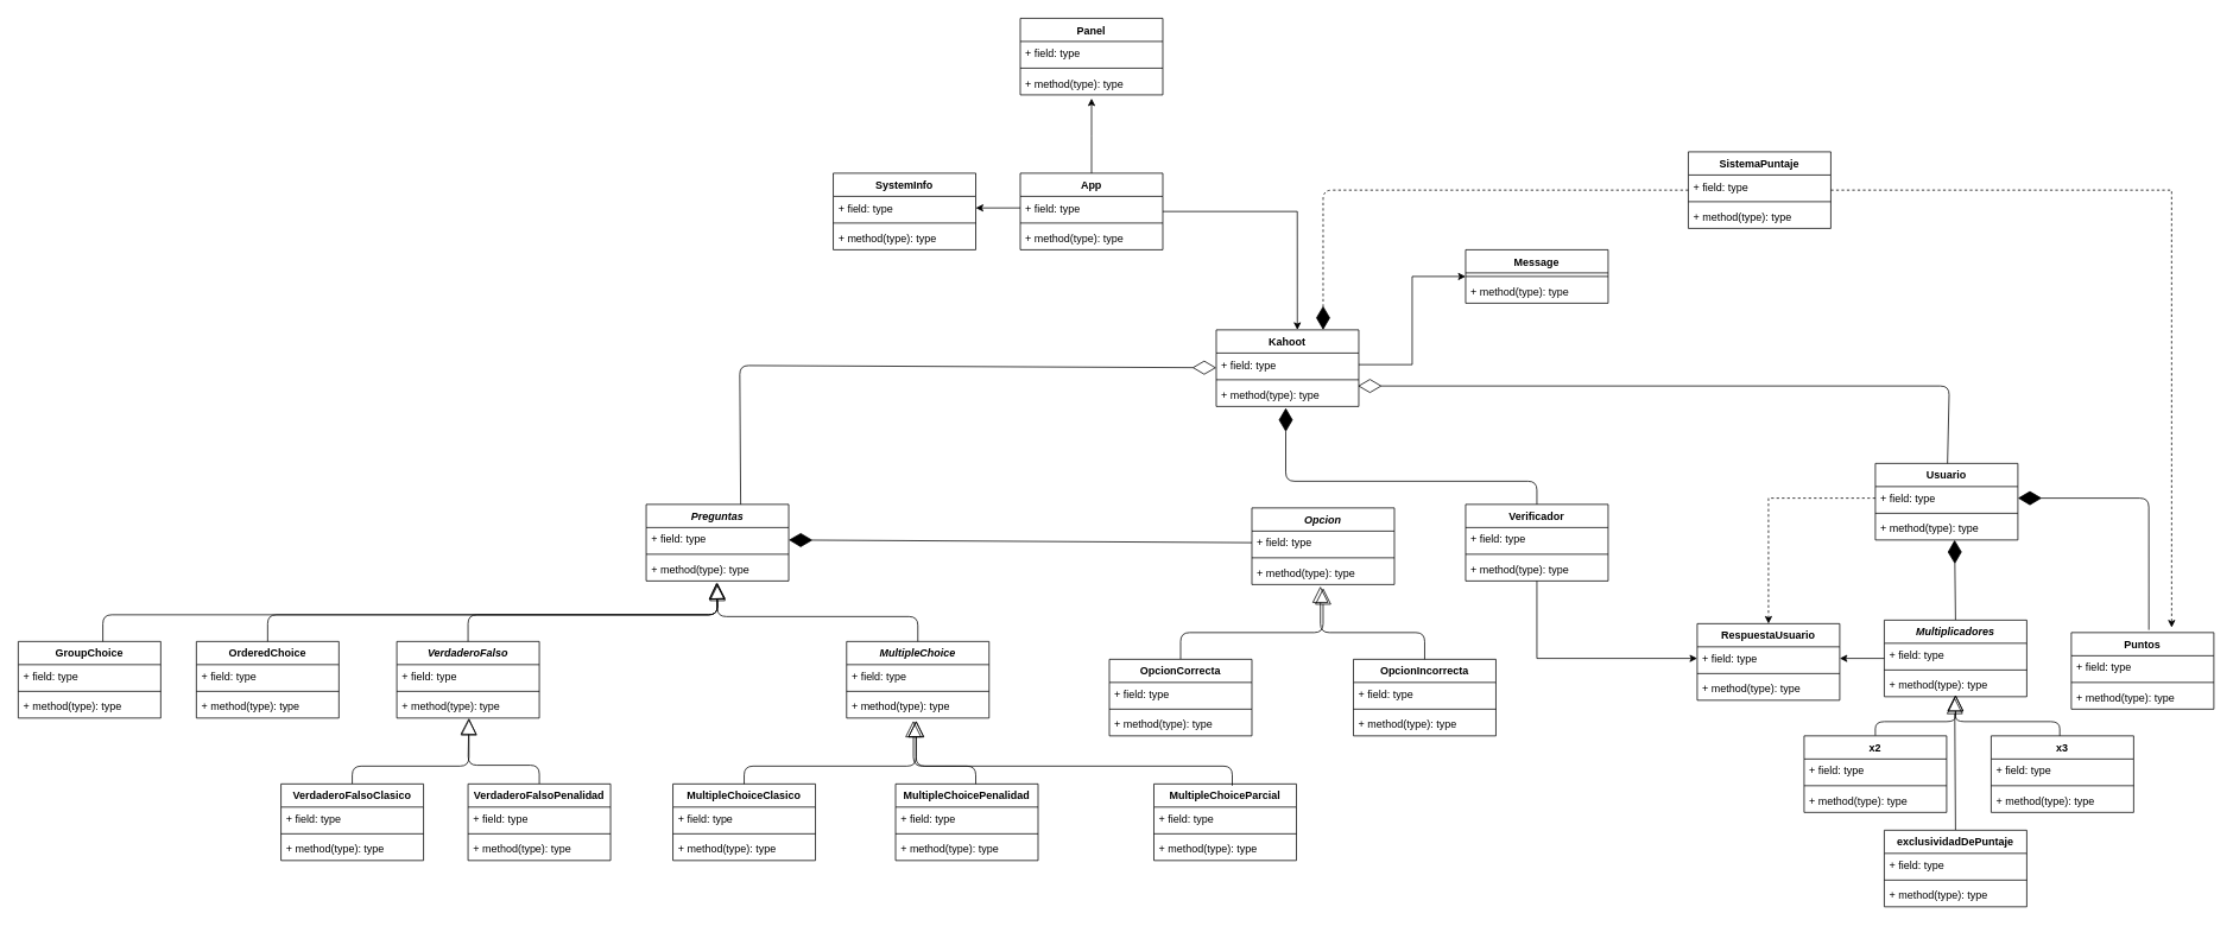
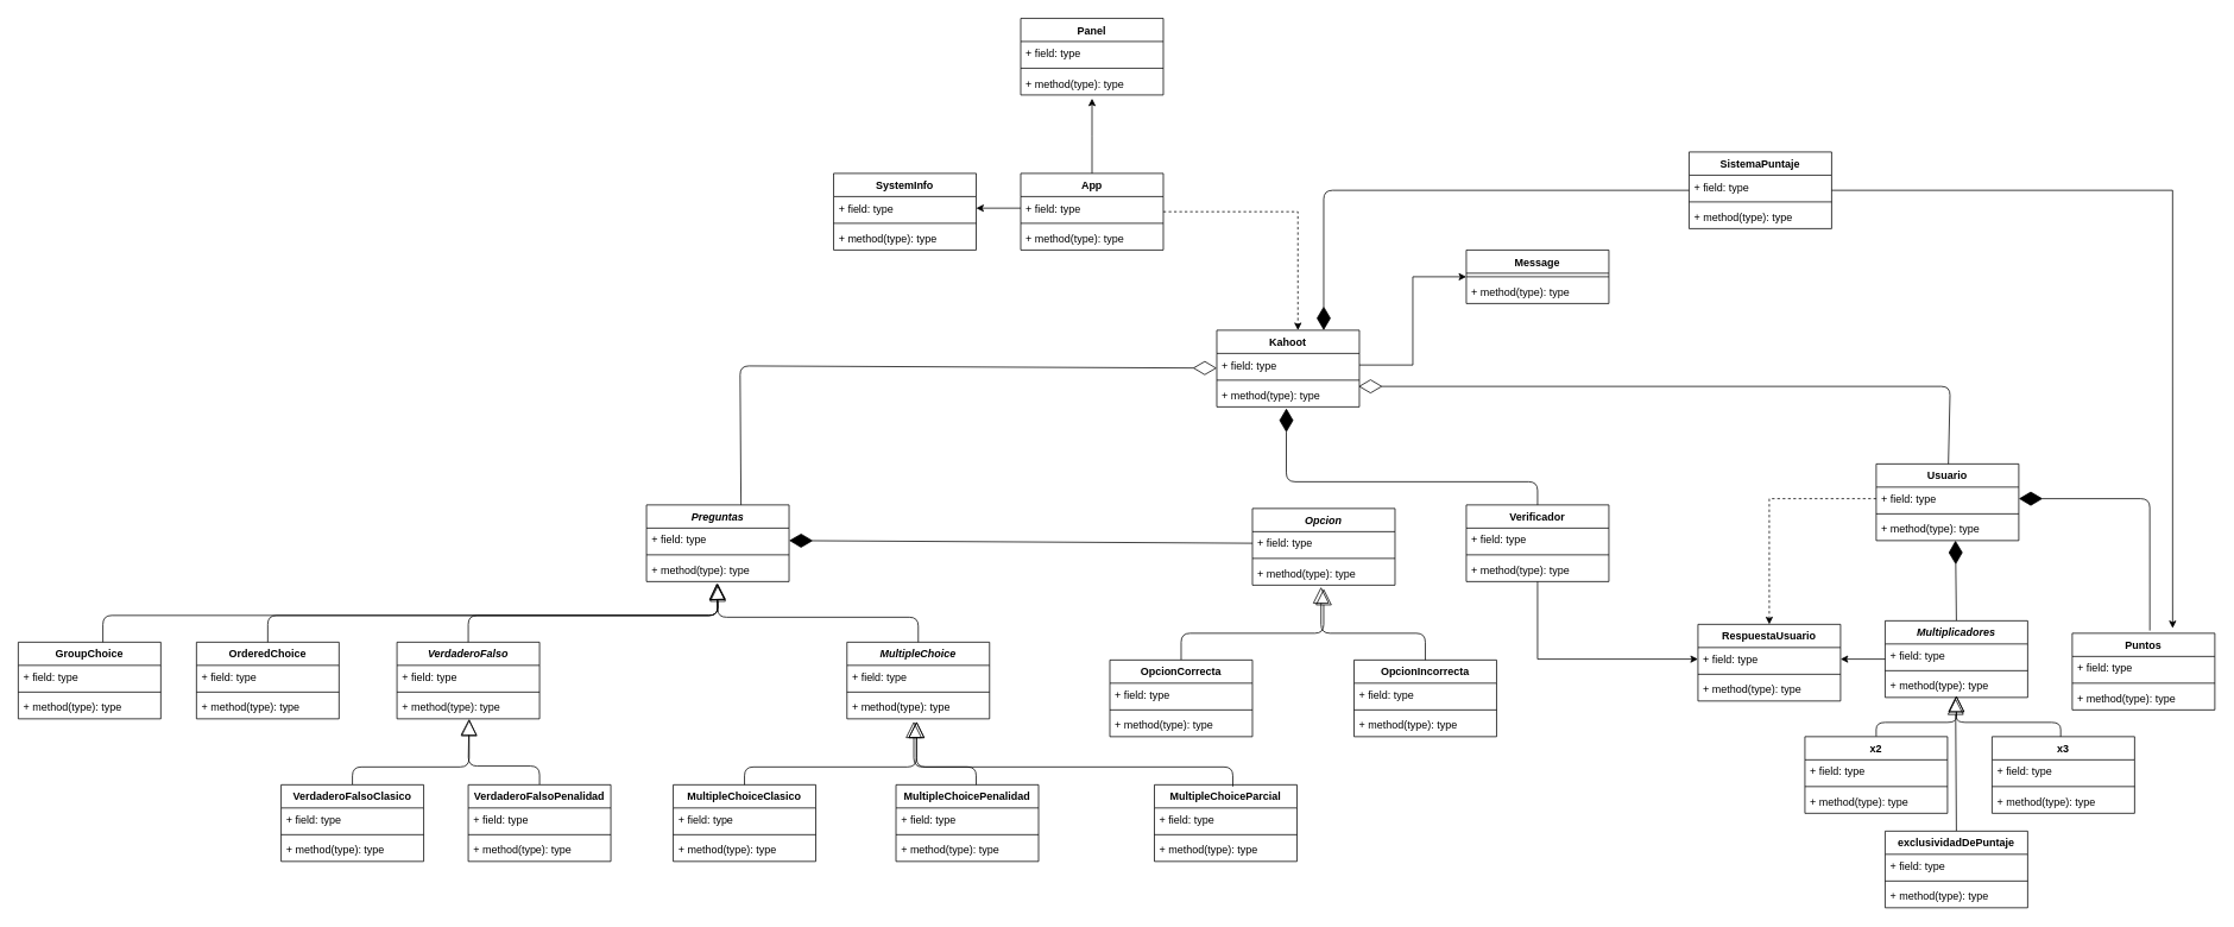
- <mxCell id="137" value="" style="endArrow=diamondThin;endFill=1;endSize=24;html=1;entryX=0.75;entryY=0;entryDx=0;entryDy=0;dashed=1;" edge="1" parent="1" source="127" target="2"><mxGeometry width="160" relative="1" as="geometry"><mxPoint x="1890" y="190" as="sourcePoint" /><mxPoint x="1490.08" y="70.004" as="targetPoint" /><Array as="points"><mxPoint x="1485" y="213" /></Array></mxGeometry></mxCell>
+ <mxCell id="137" value="" style="endArrow=diamondThin;endFill=1;endSize=24;html=1;entryX=0.75;entryY=0;entryDx=0;entryDy=0;" edge="1" parent="1" source="127" target="2"><mxGeometry width="160" relative="1" as="geometry"><mxPoint x="1890" y="190" as="sourcePoint" /><mxPoint x="1490.08" y="70.004" as="targetPoint" /><Array as="points"><mxPoint x="1485" y="213" /></Array></mxGeometry></mxCell>
- <mxCell id="70" style="edgeStyle=orthogonalEdgeStyle;rounded=0;orthogonalLoop=1;jettySize=auto;html=1;entryX=0.569;entryY=0;entryDx=0;entryDy=0;entryPerimeter=0;" edge="1" parent="1" source="72" target="2"><mxGeometry relative="1" as="geometry" /></mxCell>
+ <mxCell id="70" style="edgeStyle=orthogonalEdgeStyle;rounded=0;orthogonalLoop=1;jettySize=auto;html=1;entryX=0.569;entryY=0;entryDx=0;entryDy=0;entryPerimeter=0;dashed=1;" edge="1" parent="1" source="72" target="2"><mxGeometry relative="1" as="geometry" /></mxCell>
- <mxCell id="102" style="edgeStyle=orthogonalEdgeStyle;rounded=0;orthogonalLoop=1;jettySize=auto;html=1;entryX=0.704;entryY=-0.066;entryDx=0;entryDy=0;entryPerimeter=0;dashed=1;" edge="1" parent="1" source="127" target="94"><mxGeometry relative="1" as="geometry"><mxPoint x="2445" y="800" as="targetPoint" /></mxGeometry></mxCell>
+ <mxCell id="102" style="edgeStyle=orthogonalEdgeStyle;rounded=0;orthogonalLoop=1;jettySize=auto;html=1;entryX=0.704;entryY=-0.066;entryDx=0;entryDy=0;entryPerimeter=0;" edge="1" parent="1" source="127" target="94"><mxGeometry relative="1" as="geometry"><mxPoint x="2445" y="800" as="targetPoint" /></mxGeometry></mxCell>
